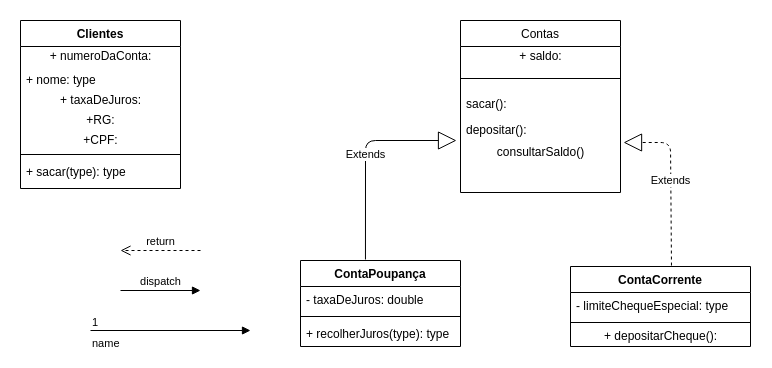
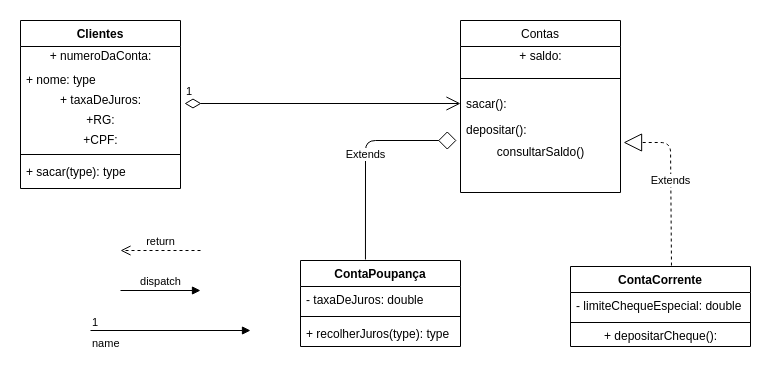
+ <mxCell id="30" value="1" style="endArrow=open;html=1;endSize=12;startArrow=diamondThin;startSize=14;startFill=0;edgeStyle=orthogonalEdgeStyle;align=left;verticalAlign=bottom;exitX=1.025;exitY=0.65;exitDx=0;exitDy=0;exitPerimeter=0;entryX=0;entryY=0.5;entryDx=0;entryDy=0;" edge="1" parent="1" source="25" target="5"><mxGeometry x="-1" y="3" relative="1" as="geometry"><mxPoint x="243.5" y="103.5" as="sourcePoint" /><mxPoint x="403.5" y="103.5" as="targetPoint" /></mxGeometry></mxCell>
- <mxCell id="20" value="Extends" style="endArrow=block;endSize=16;endFill=0;html=1;exitX=0.406;exitY=-0.012;exitDx=0;exitDy=0;exitPerimeter=0;entryX=-0.025;entryY=0.923;entryDx=0;entryDy=0;entryPerimeter=0;" edge="1" parent="1" source="9" target="6"><mxGeometry width="160" relative="1" as="geometry"><mxPoint x="310" y="240" as="sourcePoint" /><mxPoint x="365" y="140" as="targetPoint" /><Array as="points"><mxPoint x="365" y="140" /></Array></mxGeometry></mxCell>
+ <mxCell id="20" value="Extends" style="endArrow=diamond;endSize=16;endFill=0;html=1;exitX=0.406;exitY=-0.012;exitDx=0;exitDy=0;exitPerimeter=0;entryX=-0.025;entryY=0.923;entryDx=0;entryDy=0;entryPerimeter=0;" edge="1" parent="1" source="9" target="6"><mxGeometry width="160" relative="1" as="geometry"><mxPoint x="310" y="240" as="sourcePoint" /><mxPoint x="365" y="140" as="targetPoint" /><Array as="points"><mxPoint x="365" y="140" /></Array></mxGeometry></mxCell>
- <mxCell id="14" value="- limiteChequeEspecial: type" style="text;strokeColor=none;fillColor=none;align=left;verticalAlign=top;spacingLeft=4;spacingRight=4;overflow=hidden;rotatable=0;points=[[0,0.5],[1,0.5]];portConstraint=eastwest;" vertex="1" parent="13"><mxGeometry y="26" width="180" height="26" as="geometry" /></mxCell>
+ <mxCell id="14" value="- limiteChequeEspecial: double" style="text;strokeColor=none;fillColor=none;align=left;verticalAlign=top;spacingLeft=4;spacingRight=4;overflow=hidden;rotatable=0;points=[[0,0.5],[1,0.5]];portConstraint=eastwest;" vertex="1" parent="13"><mxGeometry y="26" width="180" height="26" as="geometry" /></mxCell>
